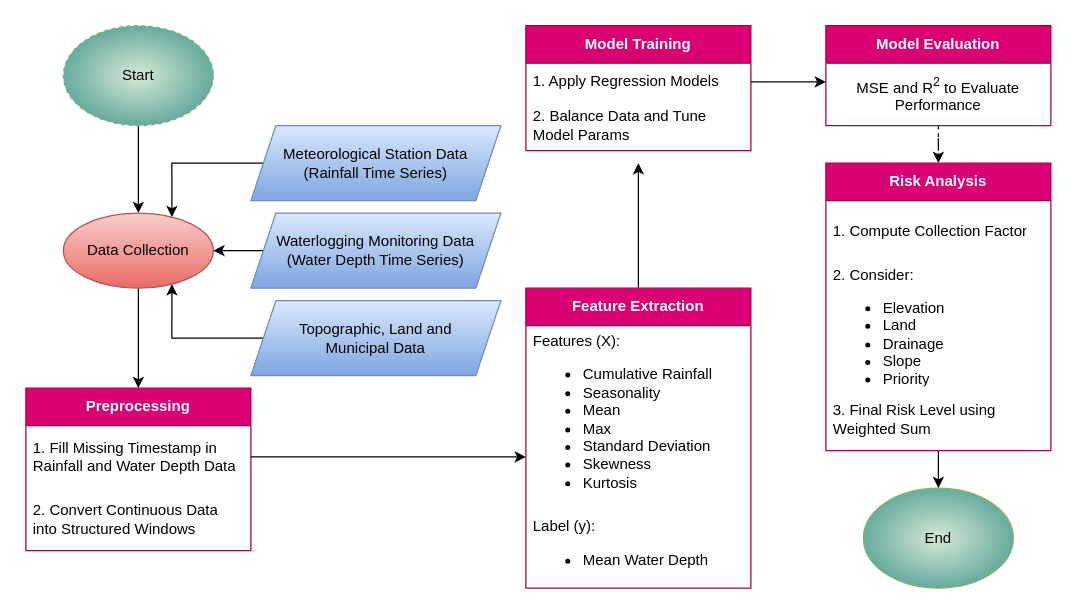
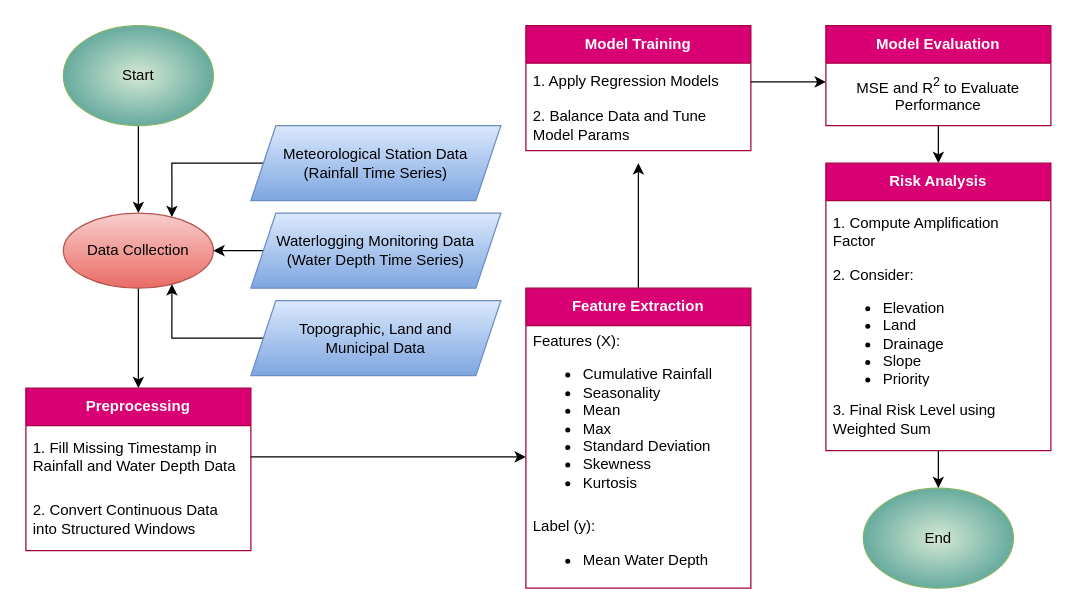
- <mxCell id="3" value="Start" style="ellipse;whiteSpace=wrap;html=1;fillColor=#d5e8d4;strokeColor=#82b366;gradientColor=#67AB9F;gradientDirection=radial;dashed=1;" parent="1" vertex="1"><mxGeometry x="50" y="20" width="120" height="80" as="geometry" /></mxCell>
+ <mxCell id="3" value="Start" style="ellipse;whiteSpace=wrap;html=1;fillColor=#d5e8d4;strokeColor=#82b366;gradientColor=#67AB9F;gradientDirection=radial;" parent="1" vertex="1"><mxGeometry x="50" y="20" width="120" height="80" as="geometry" /></mxCell>
- <mxCell id="23" style="edgeStyle=orthogonalEdgeStyle;rounded=0;orthogonalLoop=1;jettySize=auto;html=1;entryX=0.5;entryY=0;entryDx=0;entryDy=0;dashed=1;" edge="1" parent="1" source="24" target="27"><mxGeometry relative="1" as="geometry" /></mxCell>
+ <mxCell id="23" style="edgeStyle=orthogonalEdgeStyle;rounded=0;orthogonalLoop=1;jettySize=auto;html=1;entryX=0.5;entryY=0;entryDx=0;entryDy=0;" edge="1" parent="1" source="24" target="27"><mxGeometry relative="1" as="geometry" /></mxCell>
- <mxCell id="28" value="1. Compute Collection Factor" style="text;strokeColor=none;fillColor=none;align=left;verticalAlign=middle;spacingLeft=4;spacingRight=4;overflow=hidden;points=[[0,0.5],[1,0.5]];portConstraint=eastwest;rotatable=0;whiteSpace=wrap;html=1;" parent="27" vertex="1"><mxGeometry y="30" width="180" height="50" as="geometry" /></mxCell>
+ <mxCell id="28" value="1. Compute Amplification Factor" style="text;strokeColor=none;fillColor=none;align=left;verticalAlign=middle;spacingLeft=4;spacingRight=4;overflow=hidden;points=[[0,0.5],[1,0.5]];portConstraint=eastwest;rotatable=0;whiteSpace=wrap;html=1;" parent="27" vertex="1"><mxGeometry y="30" width="180" height="50" as="geometry" /></mxCell>
